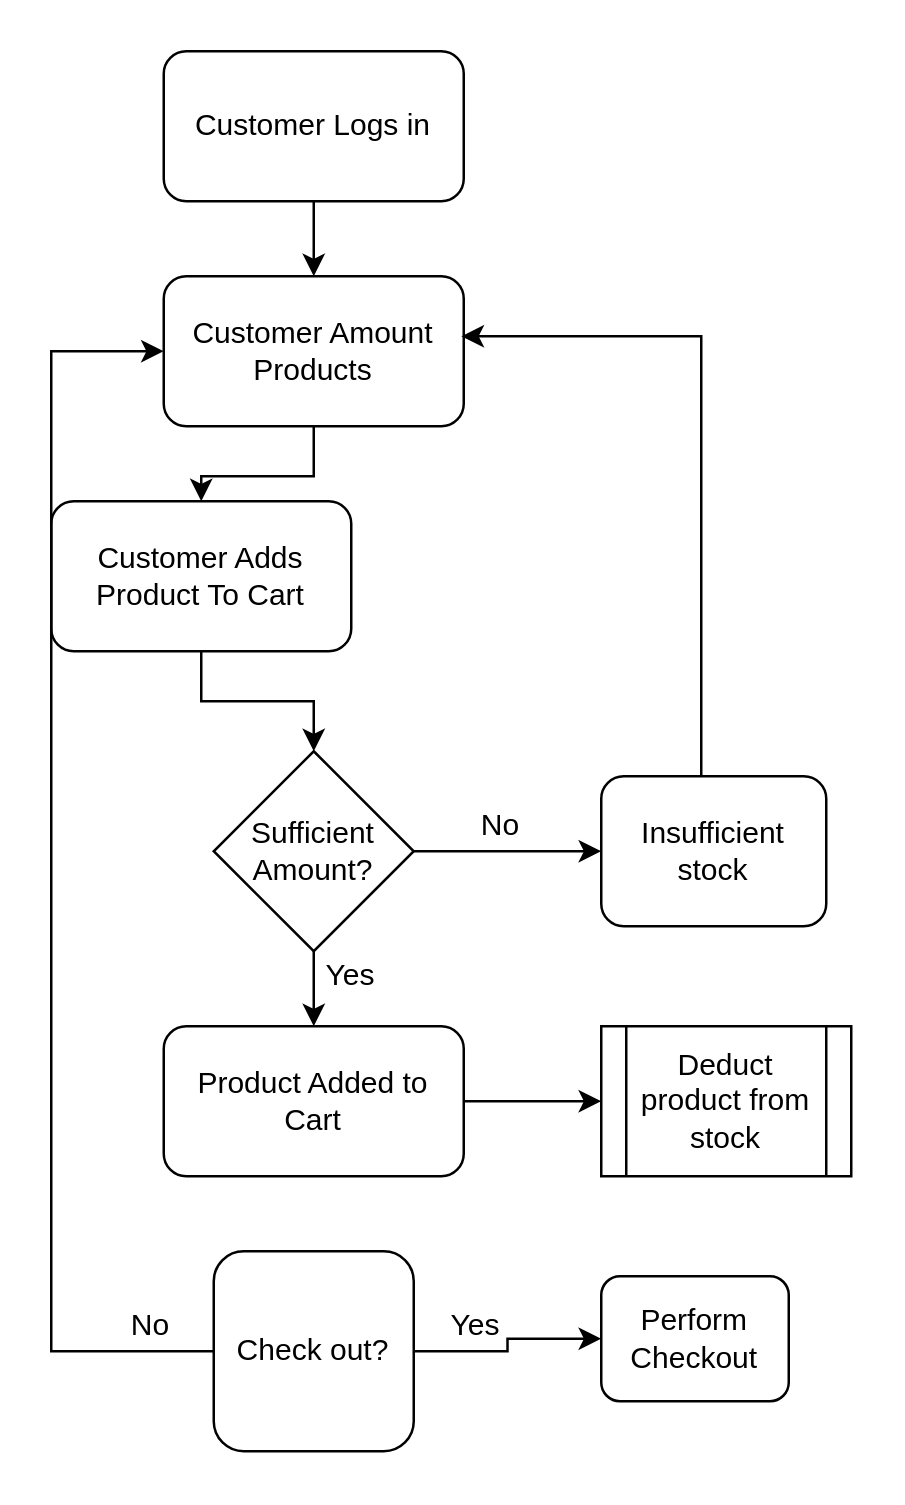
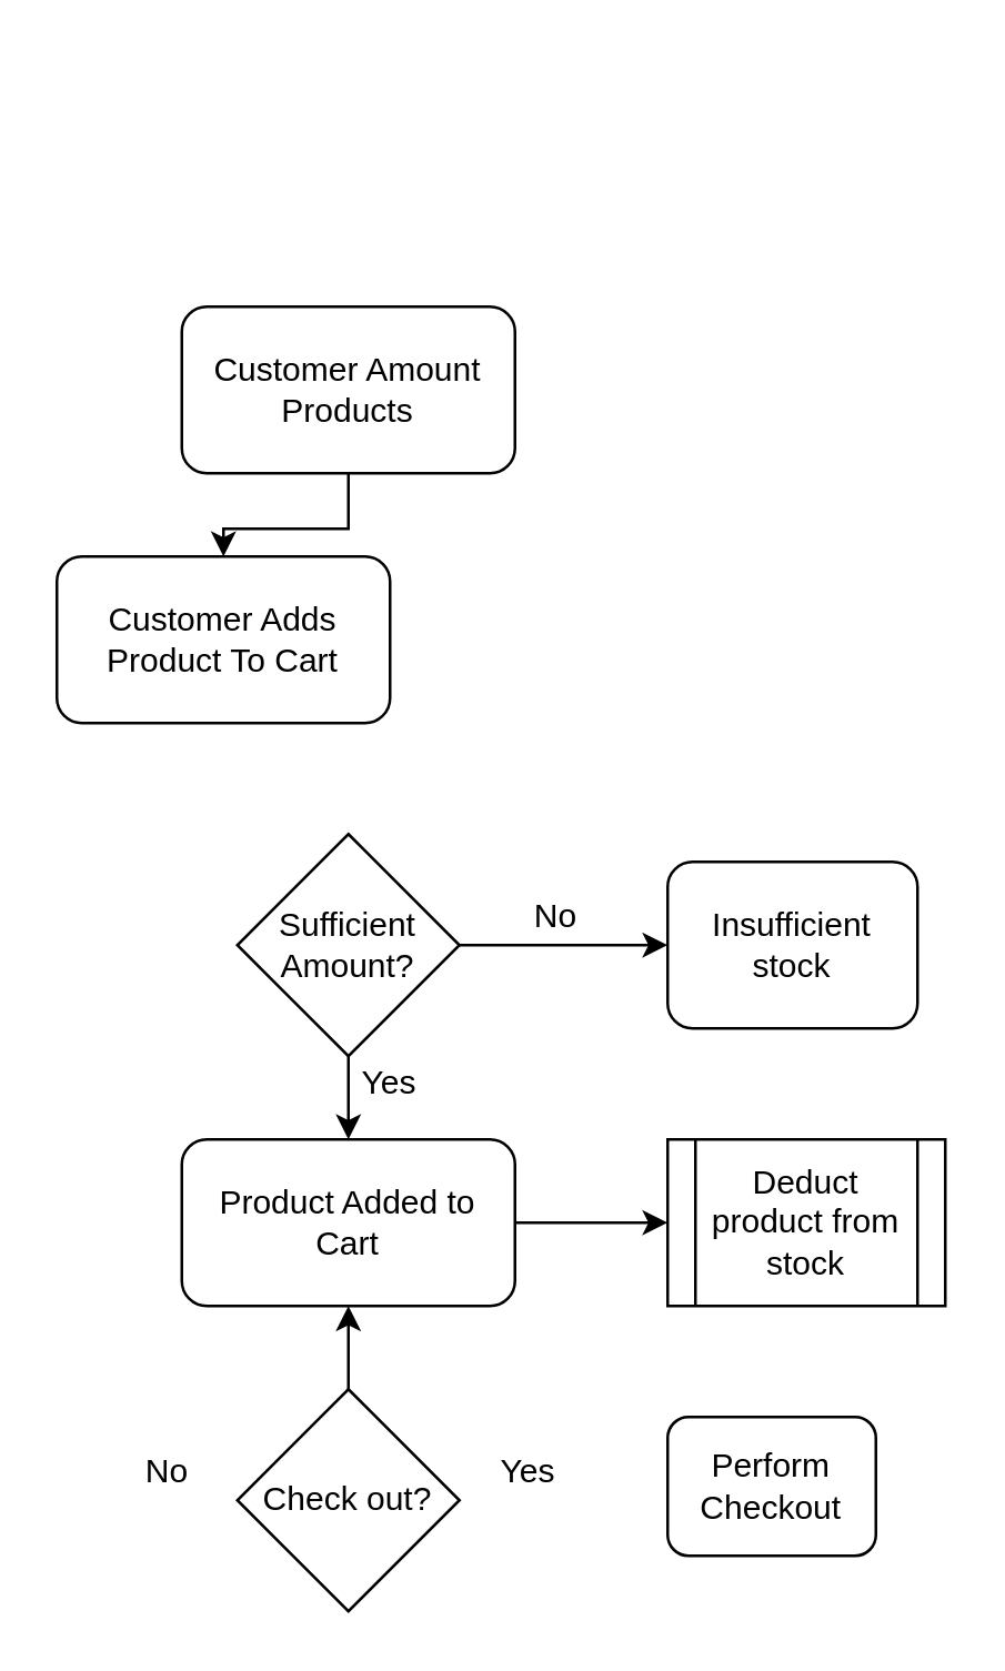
- <mxCell id="3" value="Customer Logs in" style="rounded=1;whiteSpace=wrap;html=1;" parent="1" vertex="1"><mxGeometry x="65" y="20" width="120" height="60" as="geometry" /></mxCell>
- <mxCell id="2" style="edgeStyle=orthogonalEdgeStyle;rounded=0;orthogonalLoop=1;jettySize=auto;html=1;entryX=0.5;entryY=0;entryDx=0;entryDy=0;" parent="1" source="3" target="5" edge="1"><mxGeometry relative="1" as="geometry" /></mxCell>
- <mxCell id="12" style="edgeStyle=orthogonalEdgeStyle;rounded=0;orthogonalLoop=1;jettySize=auto;html=1;entryX=0.992;entryY=0.4;entryDx=0;entryDy=0;entryPerimeter=0;" parent="1" source="11" target="5" edge="1"><mxGeometry relative="1" as="geometry"><Array as="points"><mxPoint x="280" y="134" /></Array></mxGeometry></mxCell>
- <mxCell id="6" style="edgeStyle=orthogonalEdgeStyle;rounded=0;orthogonalLoop=1;jettySize=auto;html=1;entryX=0.5;entryY=0;entryDx=0;entryDy=0;" parent="1" source="7" target="10" edge="1"><mxGeometry relative="1" as="geometry" /></mxCell>
- <mxCell id="15" style="edgeStyle=orthogonalEdgeStyle;rounded=0;orthogonalLoop=1;jettySize=auto;html=1;entryX=0;entryY=0.5;entryDx=0;entryDy=0;" parent="1" source="17" target="5" edge="1"><mxGeometry relative="1" as="geometry"><Array as="points"><mxPoint x="20" y="540" /><mxPoint x="20" y="140" /></Array></mxGeometry></mxCell>
- <mxCell id="17" value="Check out?" style="whiteSpace=wrap;html=1;rounded=1;" parent="1" vertex="1"><mxGeometry x="85" y="500" width="80" height="80" as="geometry" /></mxCell>
+ <mxCell id="17" value="Check out?" style="rhombus;whiteSpace=wrap;html=1;" parent="1" vertex="1"><mxGeometry x="85" y="500" width="80" height="80" as="geometry" /></mxCell>
- <mxCell id="16" style="edgeStyle=orthogonalEdgeStyle;rounded=0;orthogonalLoop=1;jettySize=auto;html=1;entryX=0;entryY=0.5;entryDx=0;entryDy=0;" parent="1" source="17" target="22" edge="1"><mxGeometry relative="1" as="geometry" /></mxCell>
+ <mxCell id="16" style="edgeStyle=orthogonalEdgeStyle;rounded=0;orthogonalLoop=1;jettySize=auto;html=1;" parent="1" source="17" target="14" edge="1"><mxGeometry relative="1" as="geometry" /></mxCell>
